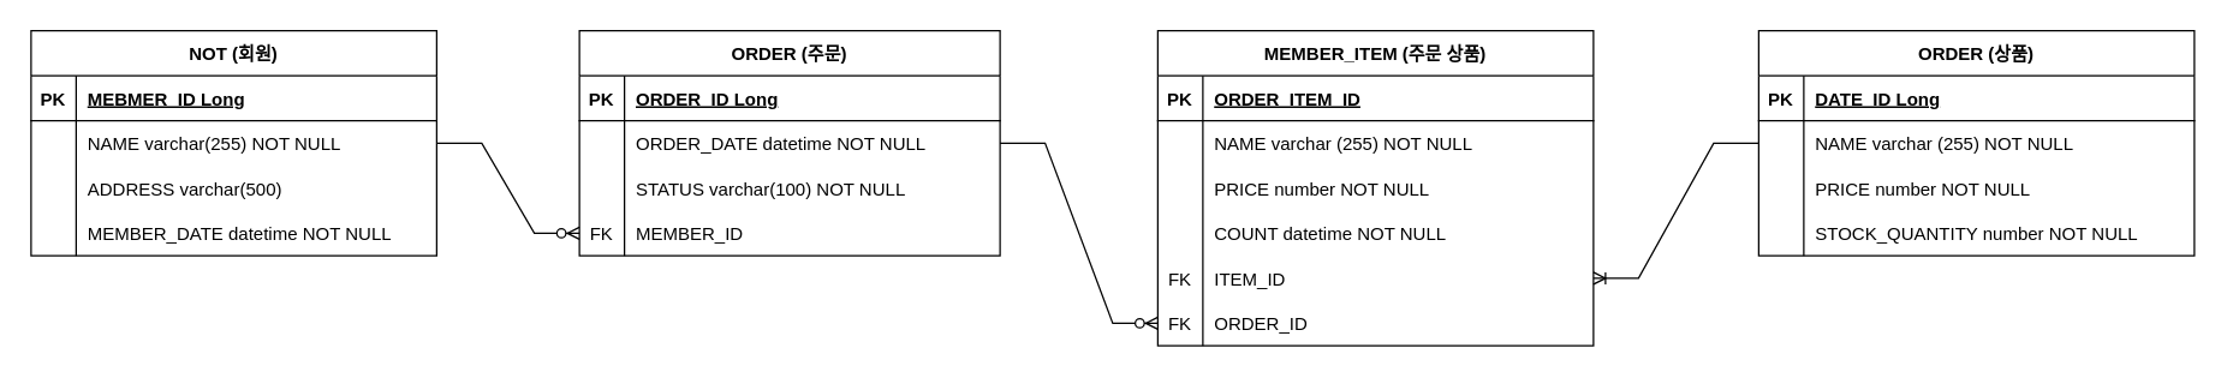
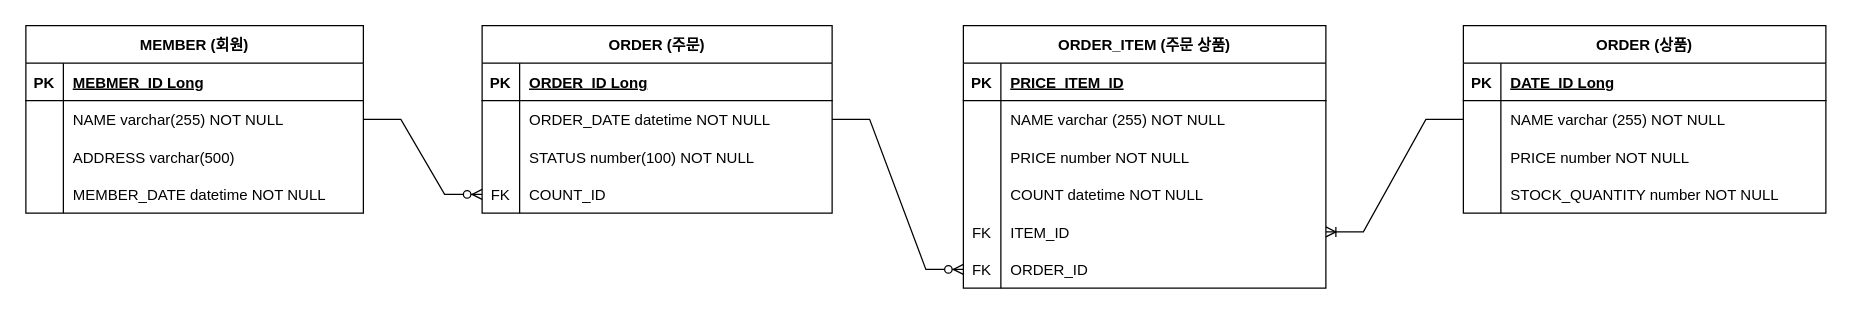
- <mxCell id="2" value="NOT (회원)" style="shape=table;startSize=30;container=1;collapsible=1;childLayout=tableLayout;fixedRows=1;rowLines=0;fontStyle=1;align=center;resizeLast=1;strokeColor=default;" vertex="1" parent="1"><mxGeometry x="20" y="20" width="270" height="150" as="geometry" /></mxCell>
+ <mxCell id="2" value="MEMBER (회원)" style="shape=table;startSize=30;container=1;collapsible=1;childLayout=tableLayout;fixedRows=1;rowLines=0;fontStyle=1;align=center;resizeLast=1;strokeColor=default;" vertex="1" parent="1"><mxGeometry x="20" y="20" width="270" height="150" as="geometry" /></mxCell>
- <mxCell id="41" value="MEMBER_ITEM (주문 상품)" style="shape=table;startSize=30;container=1;collapsible=1;childLayout=tableLayout;fixedRows=1;rowLines=0;fontStyle=1;align=center;resizeLast=1;strokeColor=default;" vertex="1" parent="1"><mxGeometry x="770" y="20" width="290" height="210" as="geometry" /></mxCell>
+ <mxCell id="41" value="ORDER_ITEM (주문 상품)" style="shape=table;startSize=30;container=1;collapsible=1;childLayout=tableLayout;fixedRows=1;rowLines=0;fontStyle=1;align=center;resizeLast=1;strokeColor=default;" vertex="1" parent="1"><mxGeometry x="770" y="20" width="290" height="210" as="geometry" /></mxCell>
- <mxCell id="44" value="ORDER_ITEM_ID" style="shape=partialRectangle;connectable=0;fillColor=none;top=0;left=0;bottom=0;right=0;align=left;spacingLeft=6;fontStyle=5;overflow=hidden;strokeColor=default;" vertex="1" parent="42"><mxGeometry x="30" width="260" height="30" as="geometry"><mxRectangle width="260" height="30" as="alternateBounds" /></mxGeometry></mxCell>
+ <mxCell id="44" value="PRICE_ITEM_ID" style="shape=partialRectangle;connectable=0;fillColor=none;top=0;left=0;bottom=0;right=0;align=left;spacingLeft=6;fontStyle=5;overflow=hidden;strokeColor=default;" vertex="1" parent="42"><mxGeometry x="30" width="260" height="30" as="geometry"><mxRectangle width="260" height="30" as="alternateBounds" /></mxGeometry></mxCell>
- <mxCell id="37" value="STATUS varchar(100) NOT NULL" style="shape=partialRectangle;connectable=0;fillColor=none;top=0;left=0;bottom=0;right=0;align=left;spacingLeft=6;overflow=hidden;strokeColor=default;" vertex="1" parent="35"><mxGeometry x="30" width="250" height="30" as="geometry"><mxRectangle width="250" height="30" as="alternateBounds" /></mxGeometry></mxCell>
+ <mxCell id="37" value="STATUS number(100) NOT NULL" style="shape=partialRectangle;connectable=0;fillColor=none;top=0;left=0;bottom=0;right=0;align=left;spacingLeft=6;overflow=hidden;strokeColor=default;" vertex="1" parent="35"><mxGeometry x="30" width="250" height="30" as="geometry"><mxRectangle width="250" height="30" as="alternateBounds" /></mxGeometry></mxCell>
- <mxCell id="40" value="MEMBER_ID" style="shape=partialRectangle;connectable=0;fillColor=none;top=0;left=0;bottom=0;right=0;align=left;spacingLeft=6;overflow=hidden;strokeColor=default;" vertex="1" parent="38"><mxGeometry x="30" width="250" height="30" as="geometry"><mxRectangle width="250" height="30" as="alternateBounds" /></mxGeometry></mxCell>
+ <mxCell id="40" value="COUNT_ID" style="shape=partialRectangle;connectable=0;fillColor=none;top=0;left=0;bottom=0;right=0;align=left;spacingLeft=6;overflow=hidden;strokeColor=default;" vertex="1" parent="38"><mxGeometry x="30" width="250" height="30" as="geometry"><mxRectangle width="250" height="30" as="alternateBounds" /></mxGeometry></mxCell>
